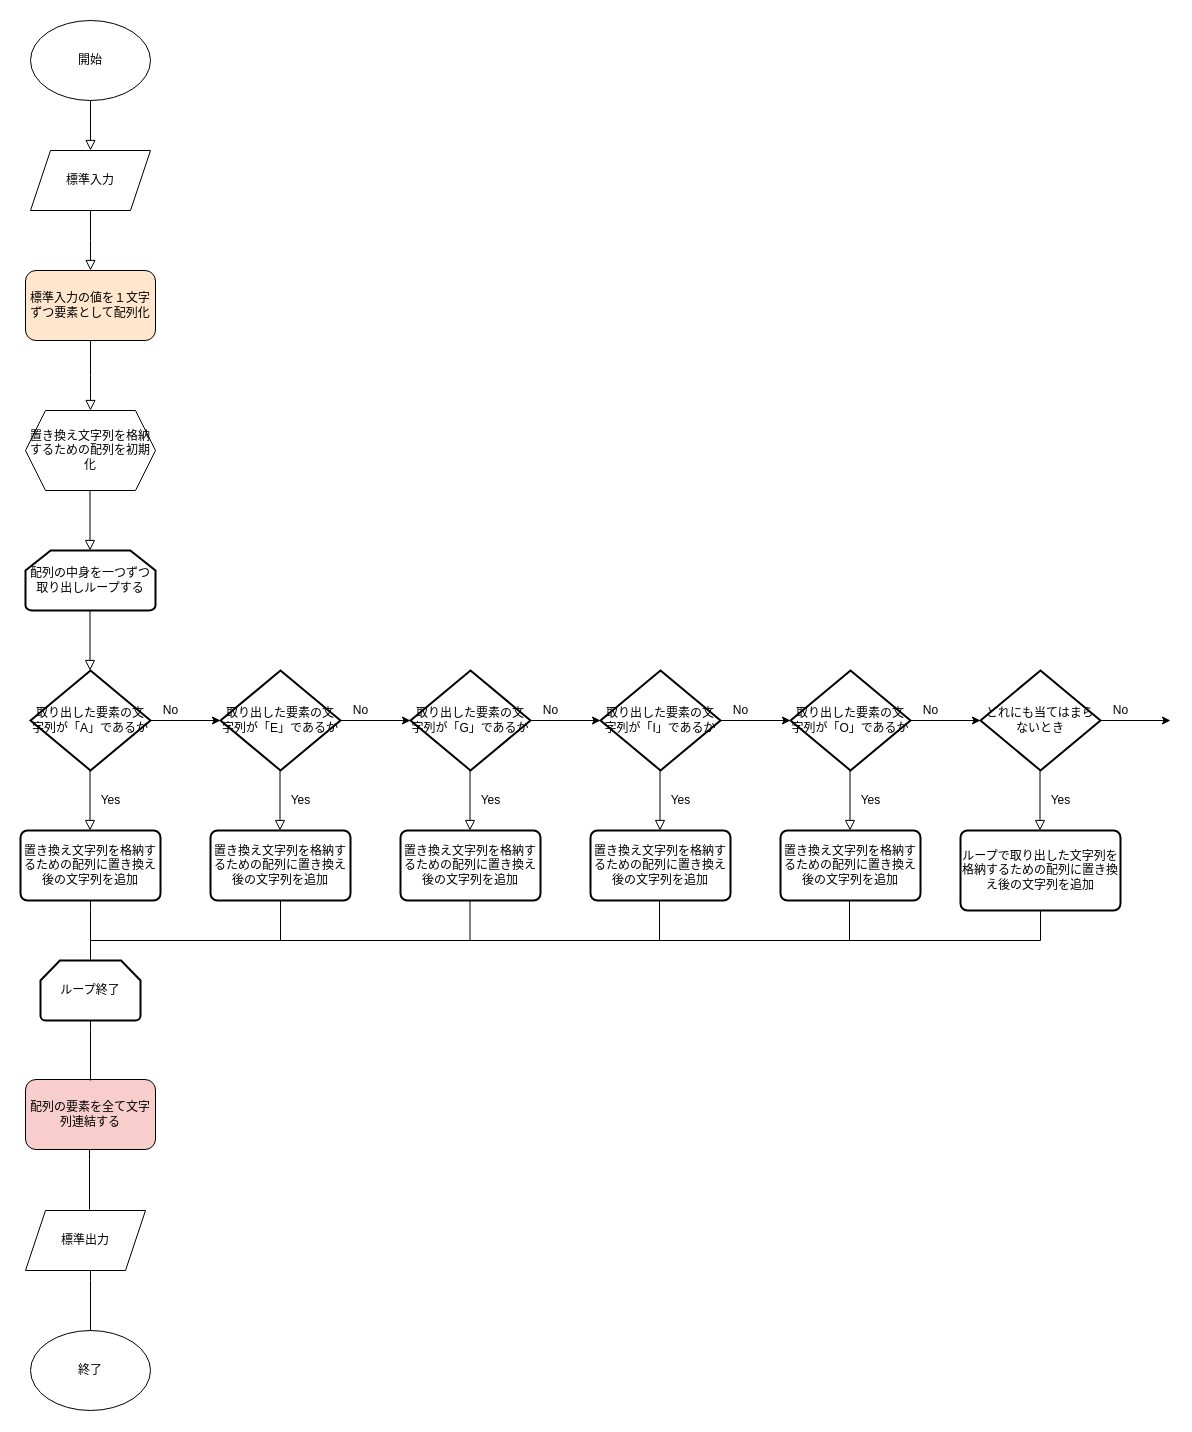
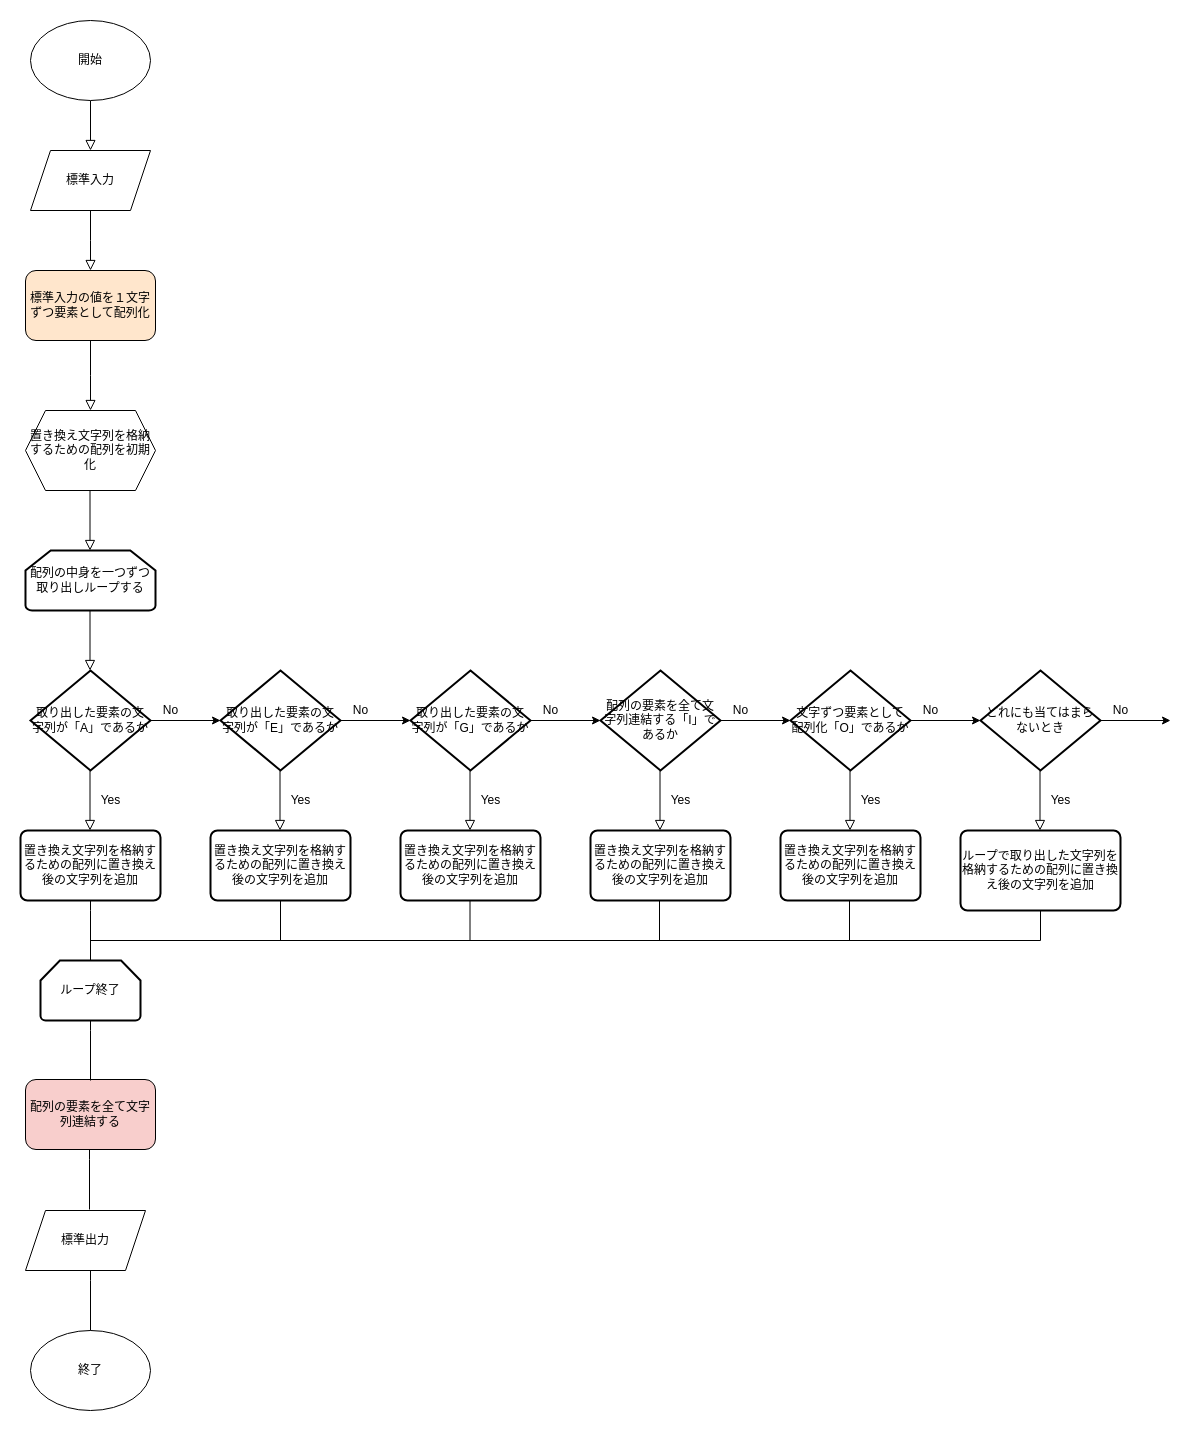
- <mxCell id="32" value="取り出した要素の文字列が「I」であるか" style="strokeWidth=2;html=1;shape=mxgraph.flowchart.decision;whiteSpace=wrap;fontSize=12;" vertex="1" parent="1"><mxGeometry x="600" y="670" width="120" height="100" as="geometry" /></mxCell>
+ <mxCell id="32" value="配列の要素を全て文字列連結する「I」であるか" style="strokeWidth=2;html=1;shape=mxgraph.flowchart.decision;whiteSpace=wrap;fontSize=12;" vertex="1" parent="1"><mxGeometry x="600" y="670" width="120" height="100" as="geometry" /></mxCell>
- <mxCell id="38" value="取り出した要素の文字列が「O」であるか" style="strokeWidth=2;html=1;shape=mxgraph.flowchart.decision;whiteSpace=wrap;fontSize=12;" vertex="1" parent="1"><mxGeometry x="790" y="670" width="120" height="100" as="geometry" /></mxCell>
+ <mxCell id="38" value="文字ずつ要素として配列化「O」であるか" style="strokeWidth=2;html=1;shape=mxgraph.flowchart.decision;whiteSpace=wrap;fontSize=12;" vertex="1" parent="1"><mxGeometry x="790" y="670" width="120" height="100" as="geometry" /></mxCell>
